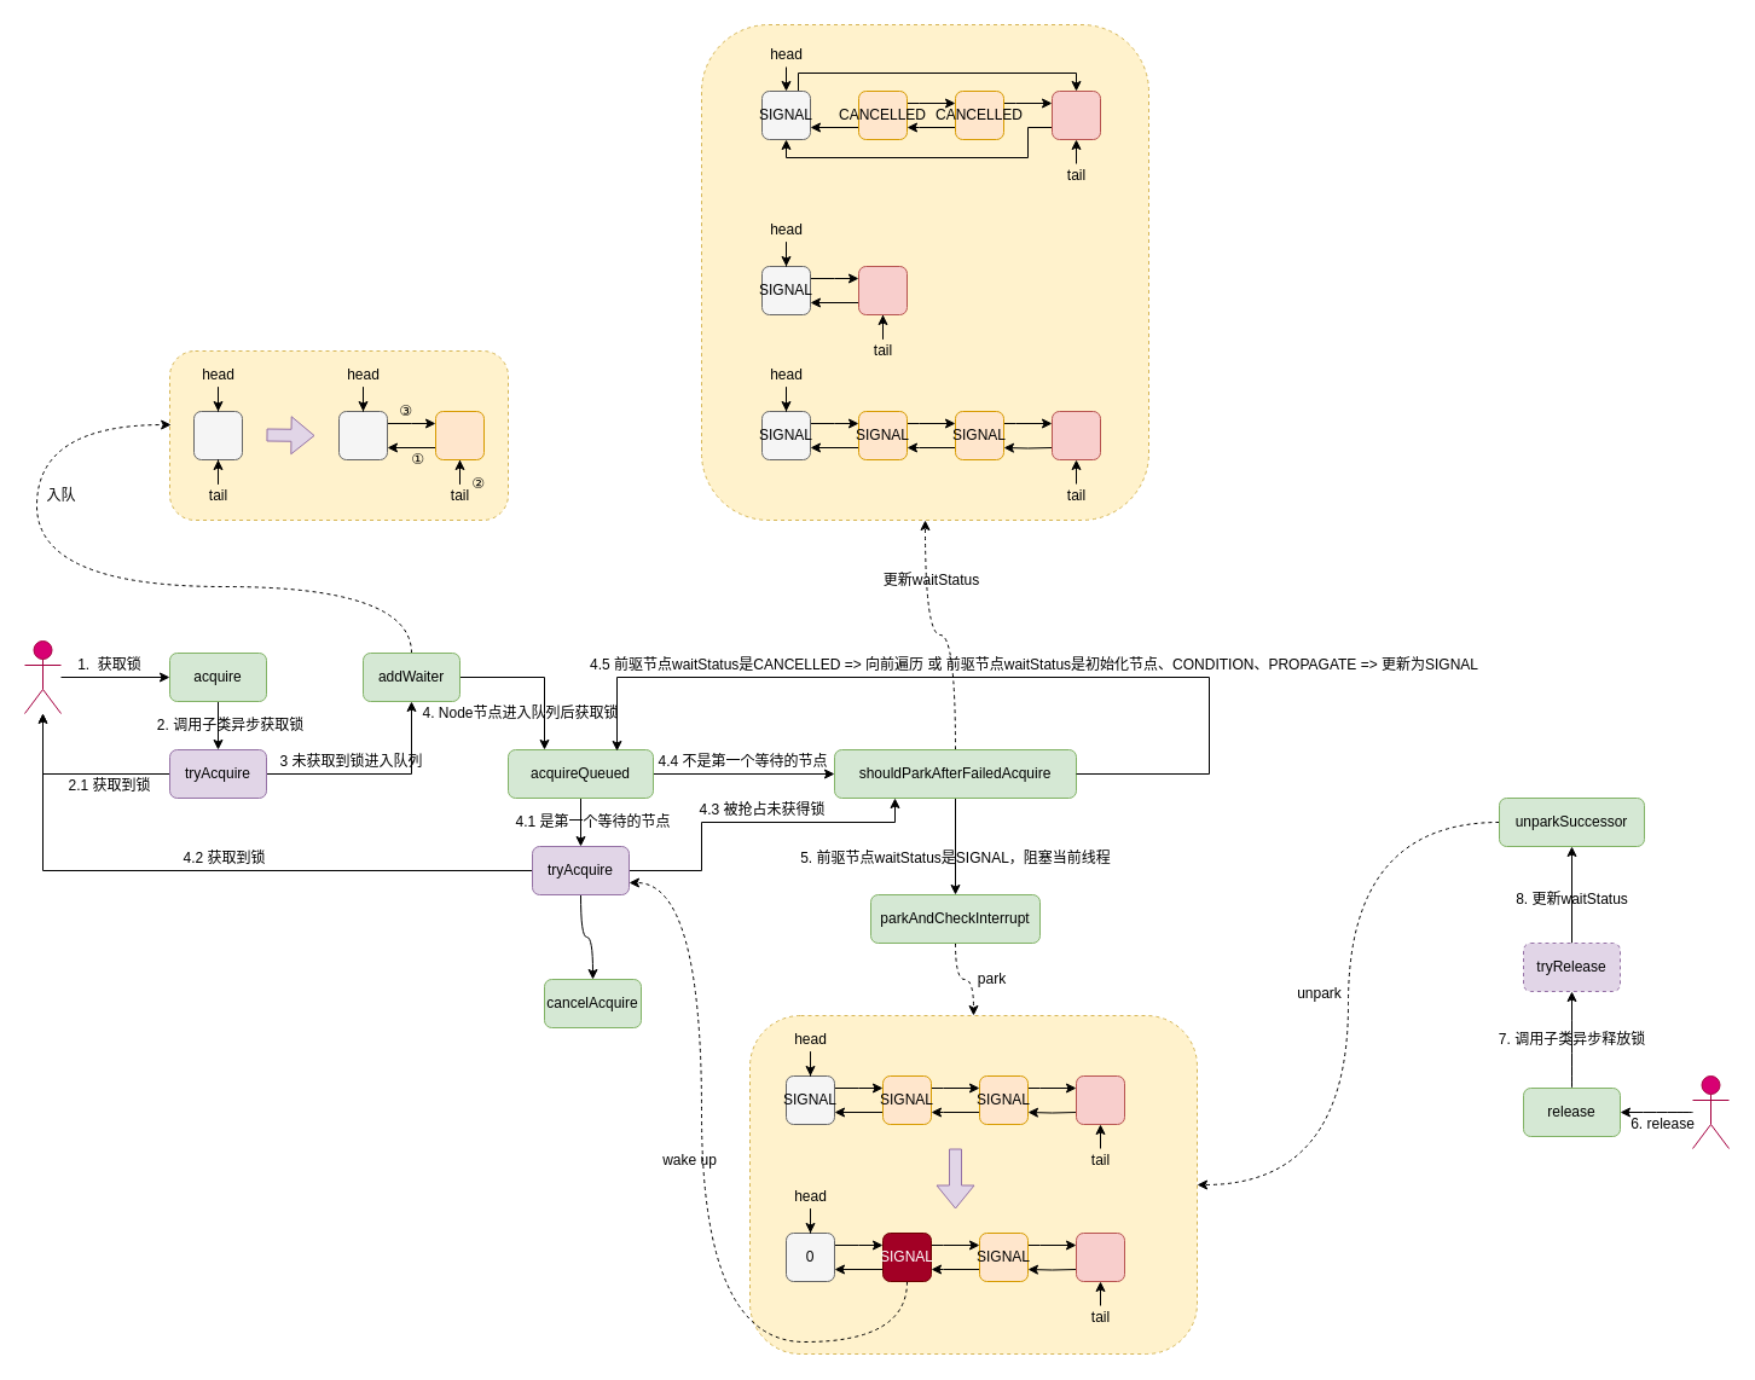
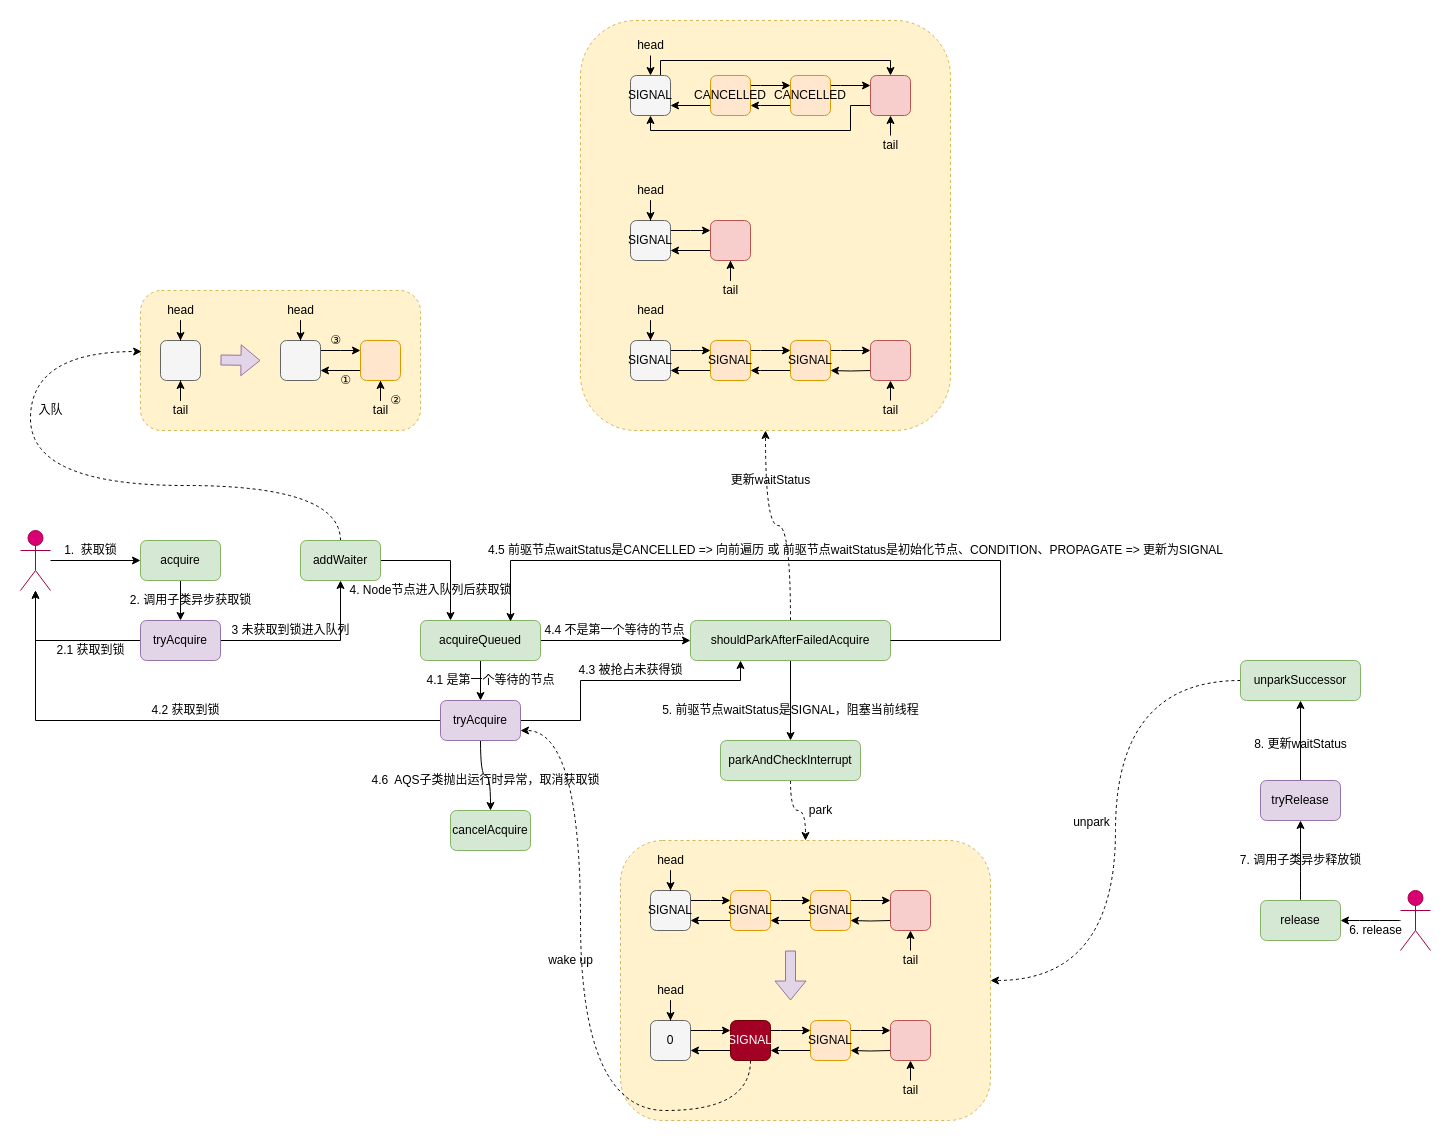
+ <mxCell id="95" value="4.6&amp;nbsp; AQS子类抛出运行时异常，取消获取锁" style="text;html=1;align=center;verticalAlign=middle;resizable=0;points=[];;autosize=1;" vertex="1" parent="1"><mxGeometry x="365" y="770" width="240" height="20" as="geometry" /></mxCell>
- <mxCell id="117" value="tryRelease" style="rounded=1;whiteSpace=wrap;html=1;fillColor=#e1d5e7;strokeColor=#9673a6;dashed=1;" vertex="1" parent="1"><mxGeometry x="1260" y="780" width="80" height="40" as="geometry" /></mxCell>
+ <mxCell id="117" value="tryRelease" style="rounded=1;whiteSpace=wrap;html=1;fillColor=#e1d5e7;strokeColor=#9673a6;" vertex="1" parent="1"><mxGeometry x="1260" y="780" width="80" height="40" as="geometry" /></mxCell>
